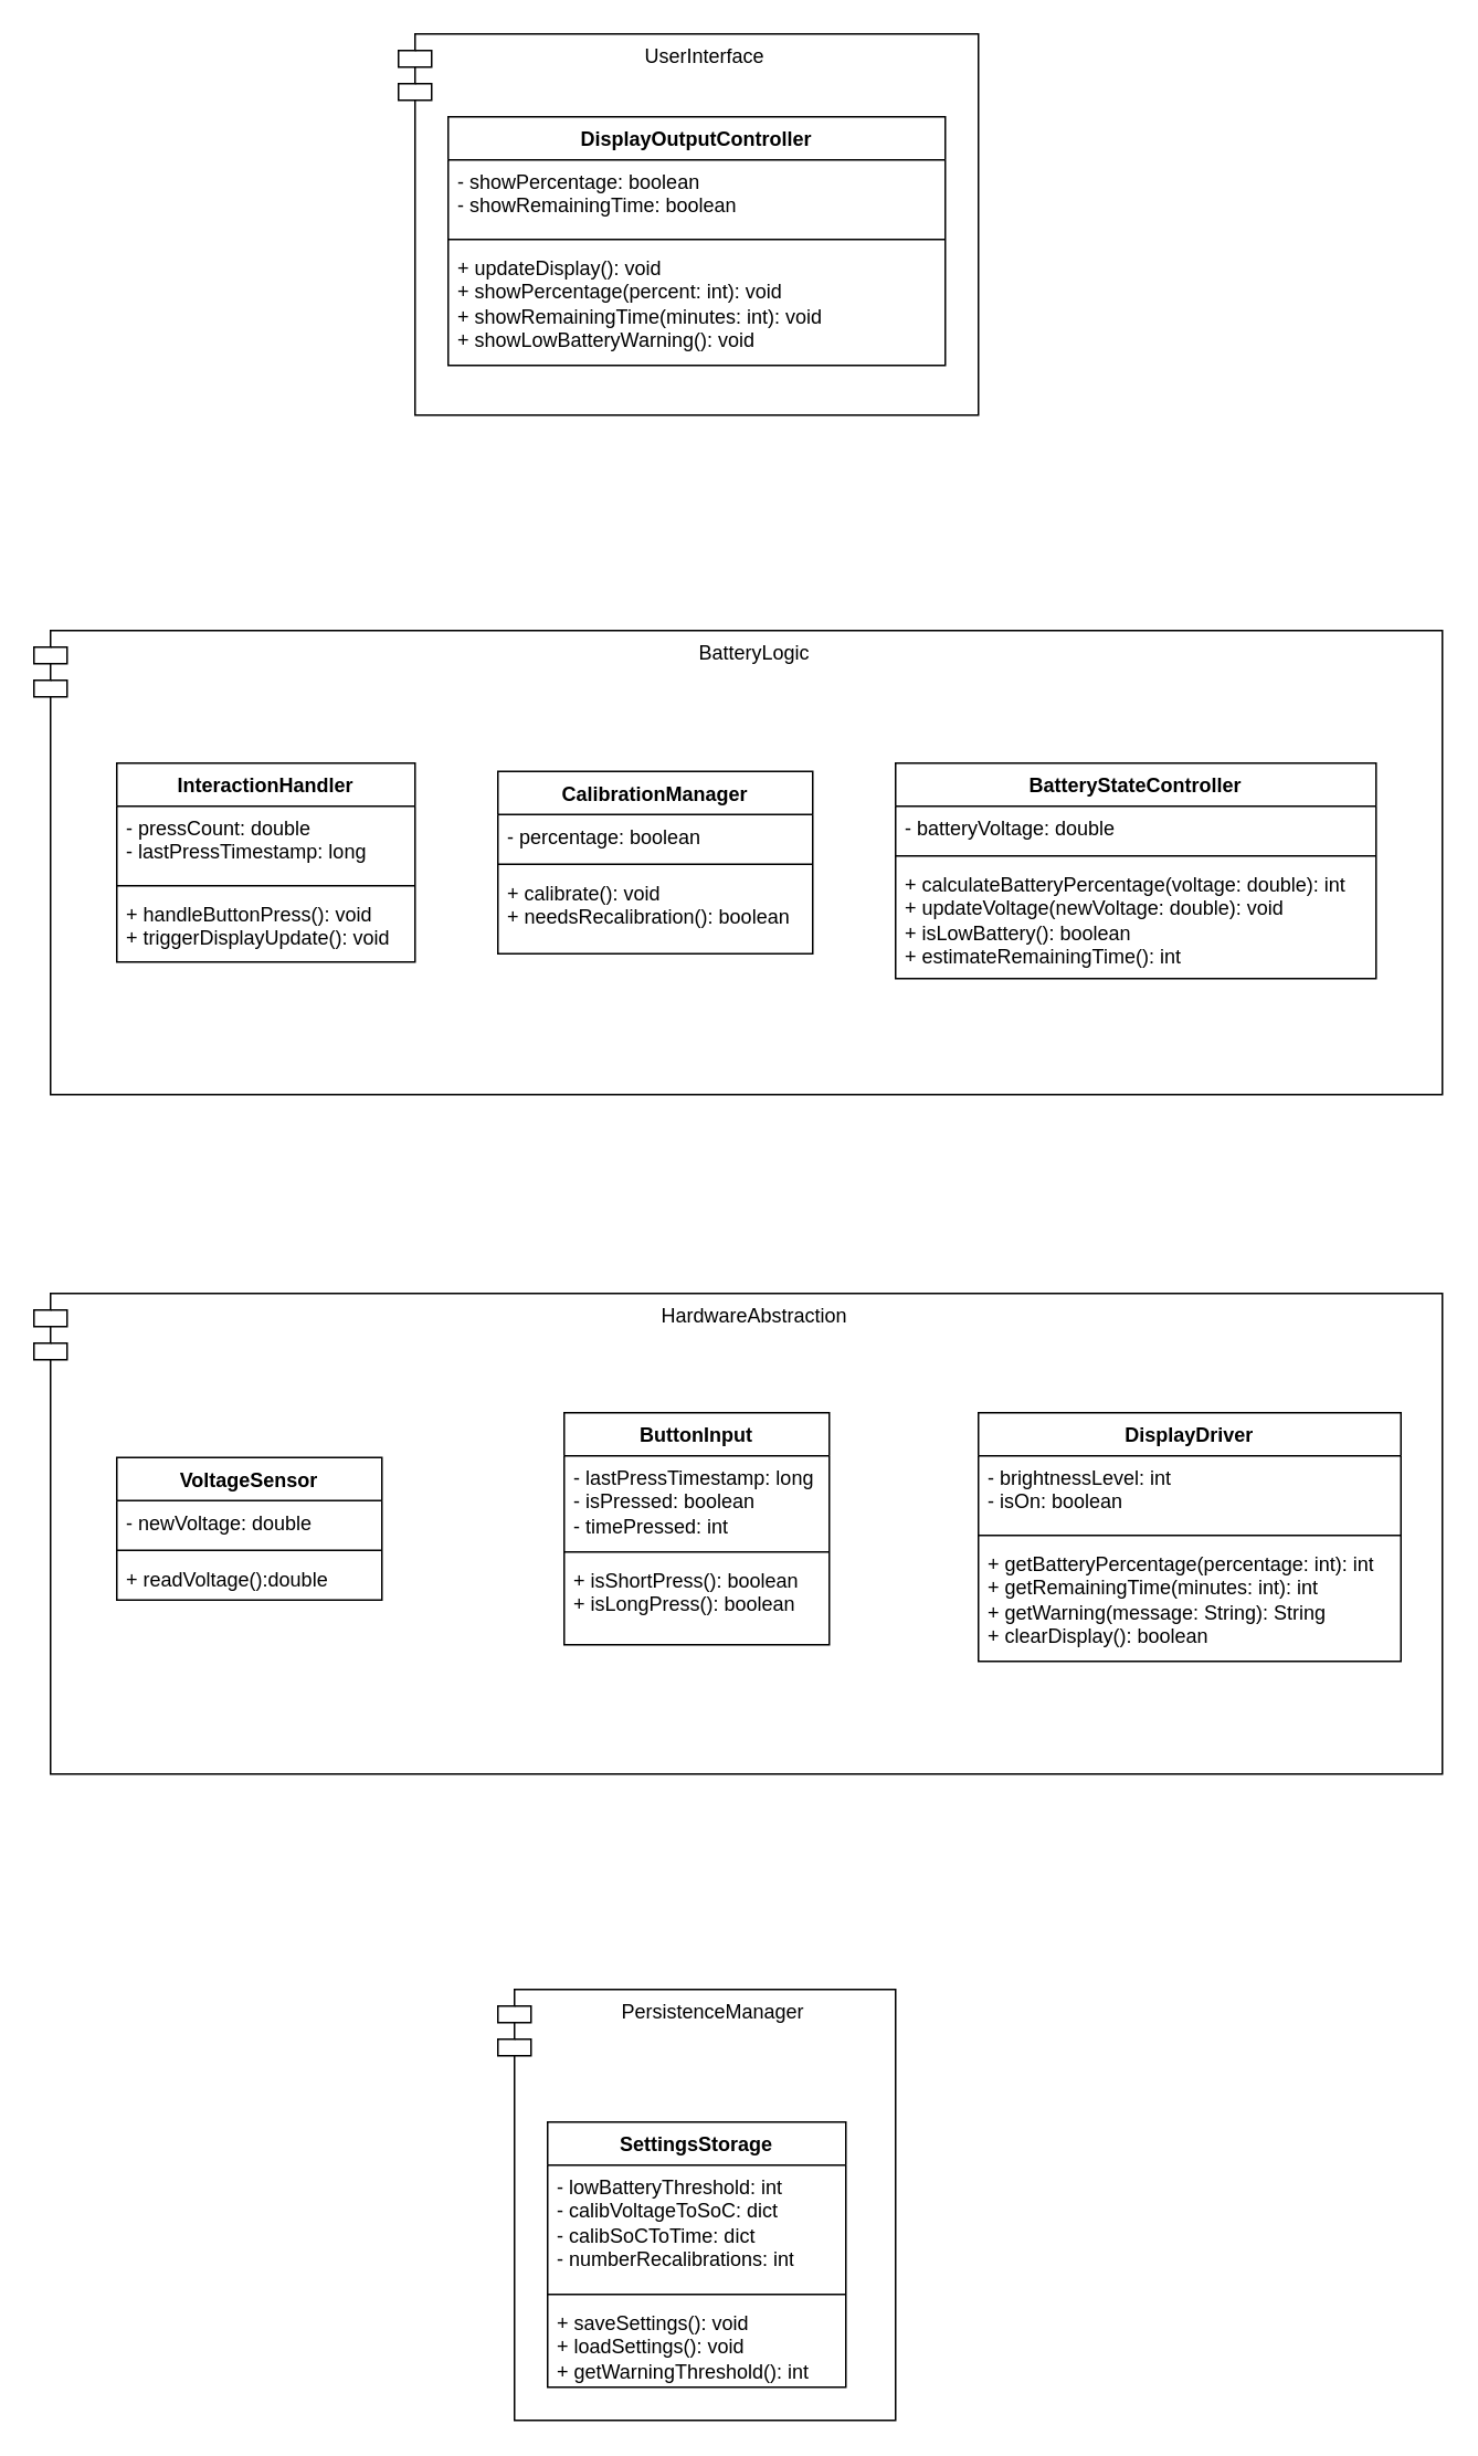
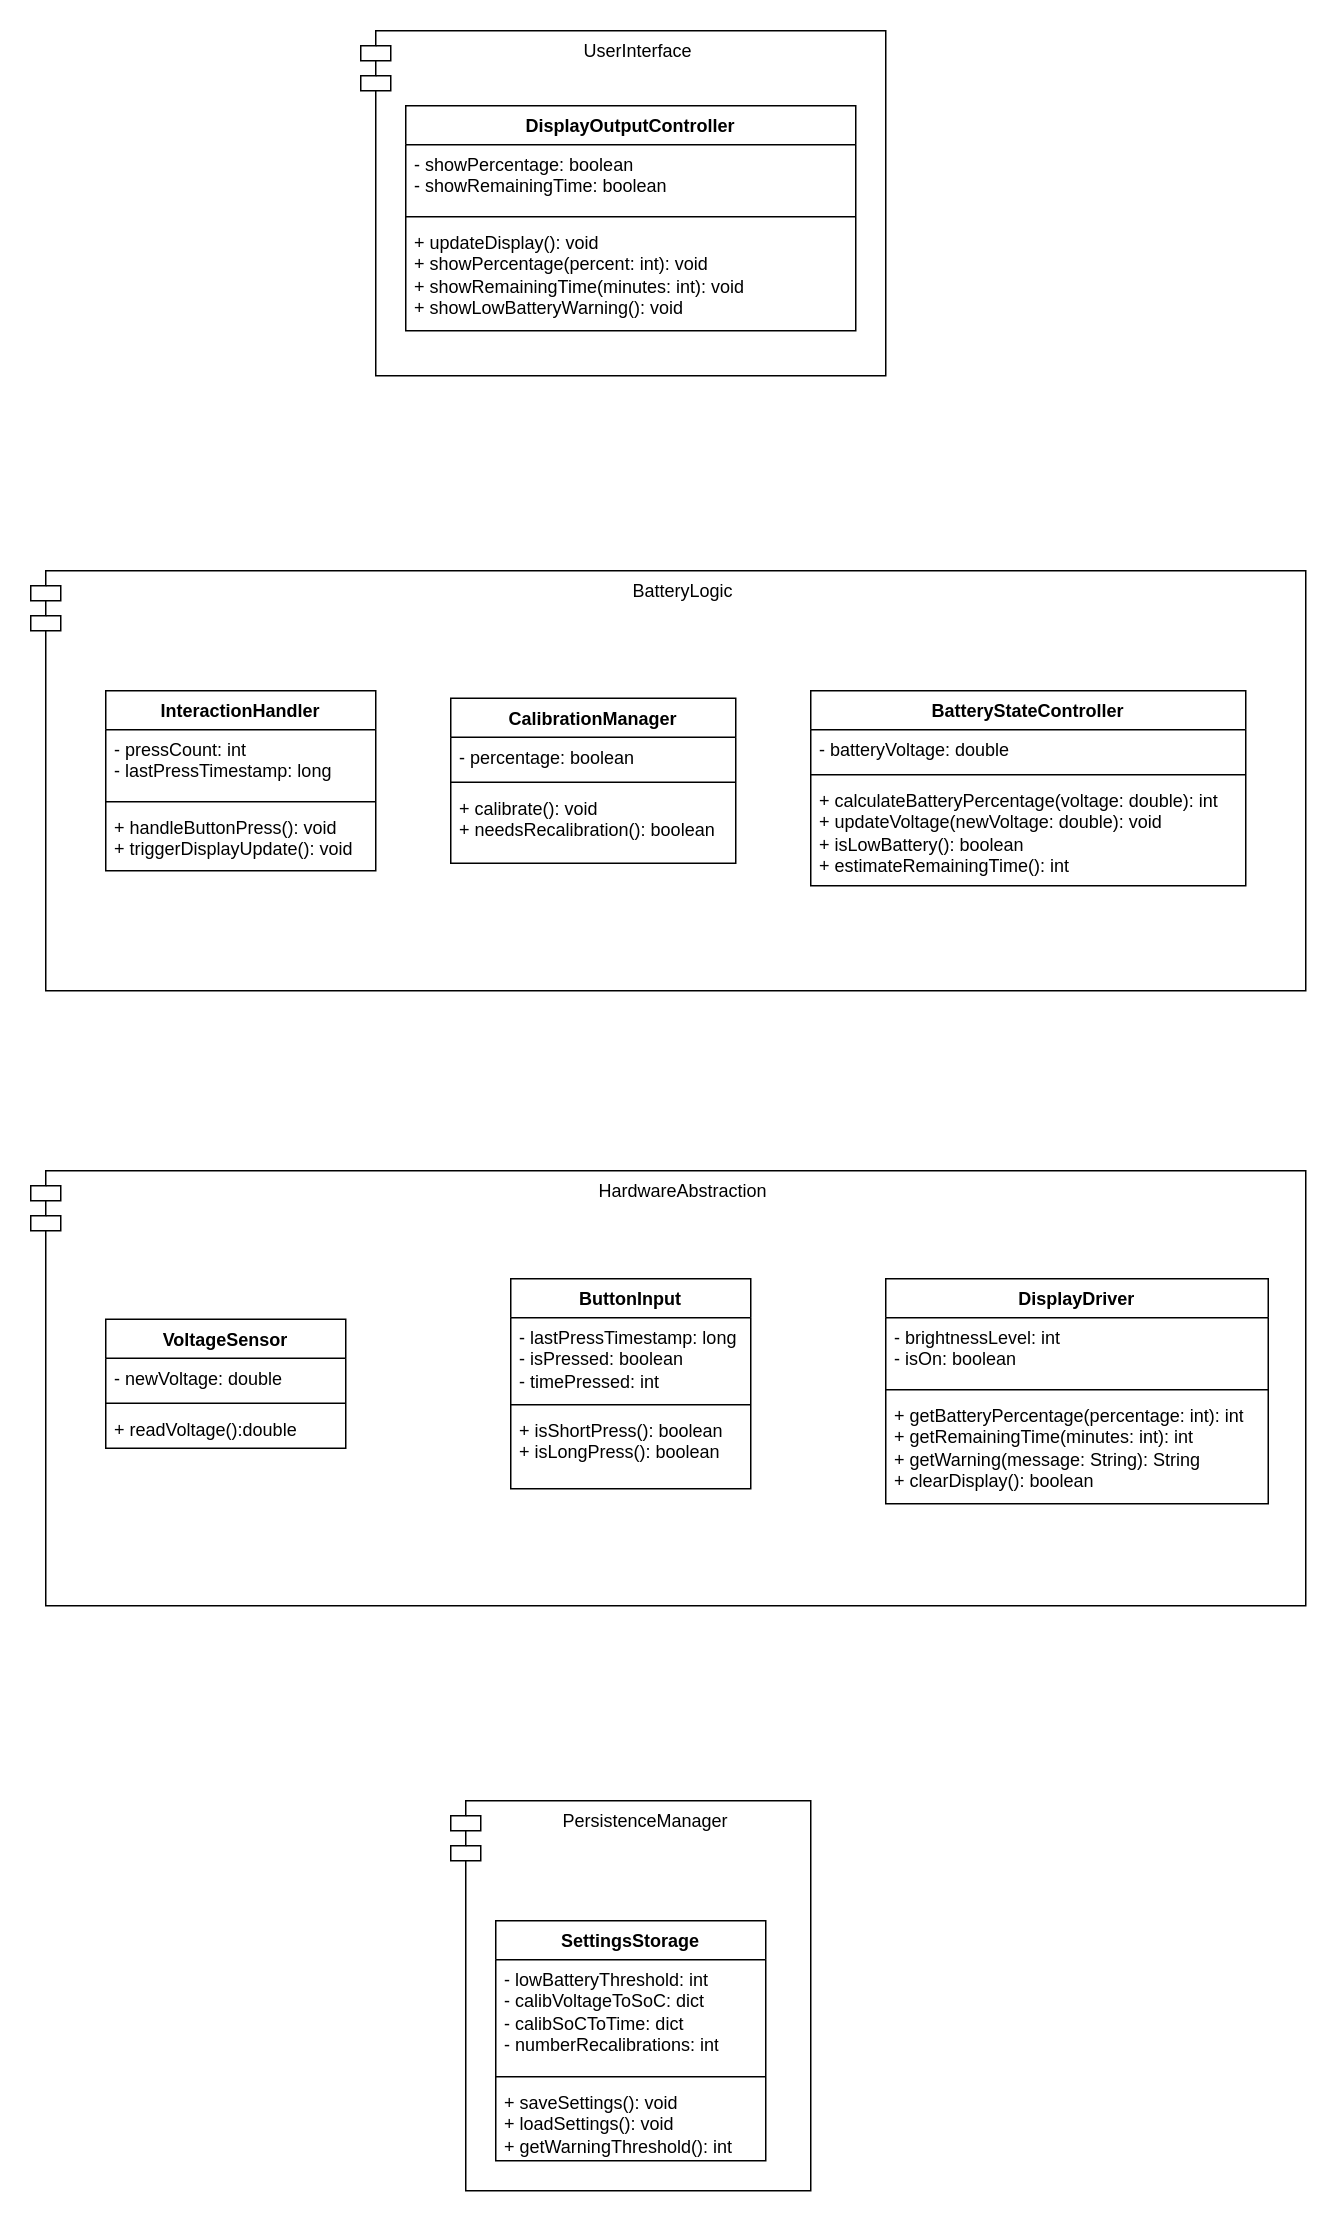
- <mxCell id="11" value="- pressCount: double&lt;div&gt;- lastPressTimestamp: long&lt;/div&gt;" style="text;strokeColor=none;fillColor=none;align=left;verticalAlign=top;spacingLeft=4;spacingRight=4;overflow=hidden;rotatable=0;points=[[0,0.5],[1,0.5]];portConstraint=eastwest;whiteSpace=wrap;html=1;" vertex="1" parent="10"><mxGeometry y="26" width="180" height="44" as="geometry" /></mxCell>
+ <mxCell id="11" value="- pressCount: int&lt;div&gt;- lastPressTimestamp: long&lt;/div&gt;" style="text;strokeColor=none;fillColor=none;align=left;verticalAlign=top;spacingLeft=4;spacingRight=4;overflow=hidden;rotatable=0;points=[[0,0.5],[1,0.5]];portConstraint=eastwest;whiteSpace=wrap;html=1;" vertex="1" parent="10"><mxGeometry y="26" width="180" height="44" as="geometry" /></mxCell>
